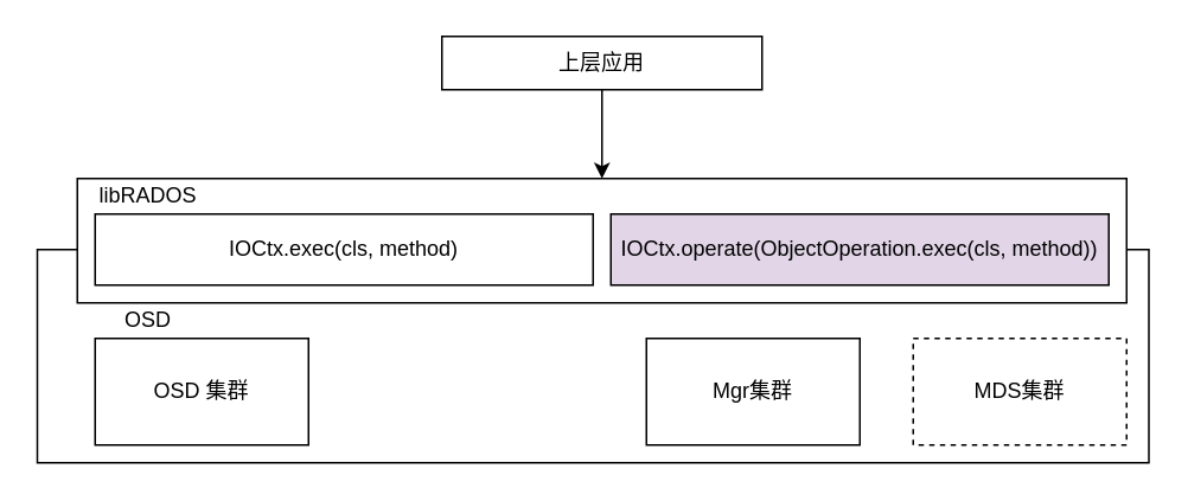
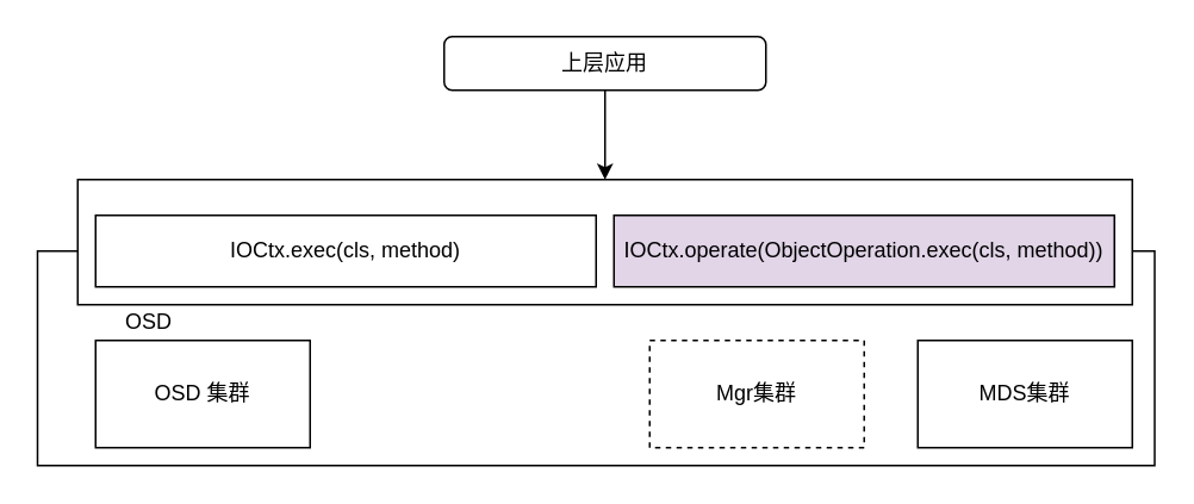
- <mxCell id="5" value="上层应用" style="rounded=0;whiteSpace=wrap;html=1;" parent="1" vertex="1"><mxGeometry x="248" y="20" width="180" height="30" as="geometry" /></mxCell>
+ <mxCell id="5" value="上层应用" style="whiteSpace=wrap;html=1;rounded=1;" parent="1" vertex="1"><mxGeometry x="248" y="20" width="180" height="30" as="geometry" /></mxCell>
- <mxCell id="7" value="libRADOS" style="text;html=1;strokeColor=none;fillColor=none;align=center;verticalAlign=middle;whiteSpace=wrap;rounded=0;" parent="1" vertex="1"><mxGeometry x="53" y="100" width="60" height="20" as="geometry" /></mxCell>
- <mxCell id="12" value="Mgr集群" style="rounded=0;whiteSpace=wrap;html=1;" vertex="1" parent="1"><mxGeometry x="363" y="190" width="120" height="60" as="geometry" /></mxCell>
+ <mxCell id="12" value="Mgr集群" style="rounded=0;whiteSpace=wrap;html=1;dashed=1;" vertex="1" parent="1"><mxGeometry x="363" y="190" width="120" height="60" as="geometry" /></mxCell>
- <mxCell id="13" value="MDS集群" style="rounded=0;whiteSpace=wrap;html=1;dashed=1;" vertex="1" parent="1"><mxGeometry x="513" y="190" width="120" height="60" as="geometry" /></mxCell>
+ <mxCell id="13" value="MDS集群" style="rounded=0;whiteSpace=wrap;html=1;" vertex="1" parent="1"><mxGeometry x="513" y="190" width="120" height="60" as="geometry" /></mxCell>
